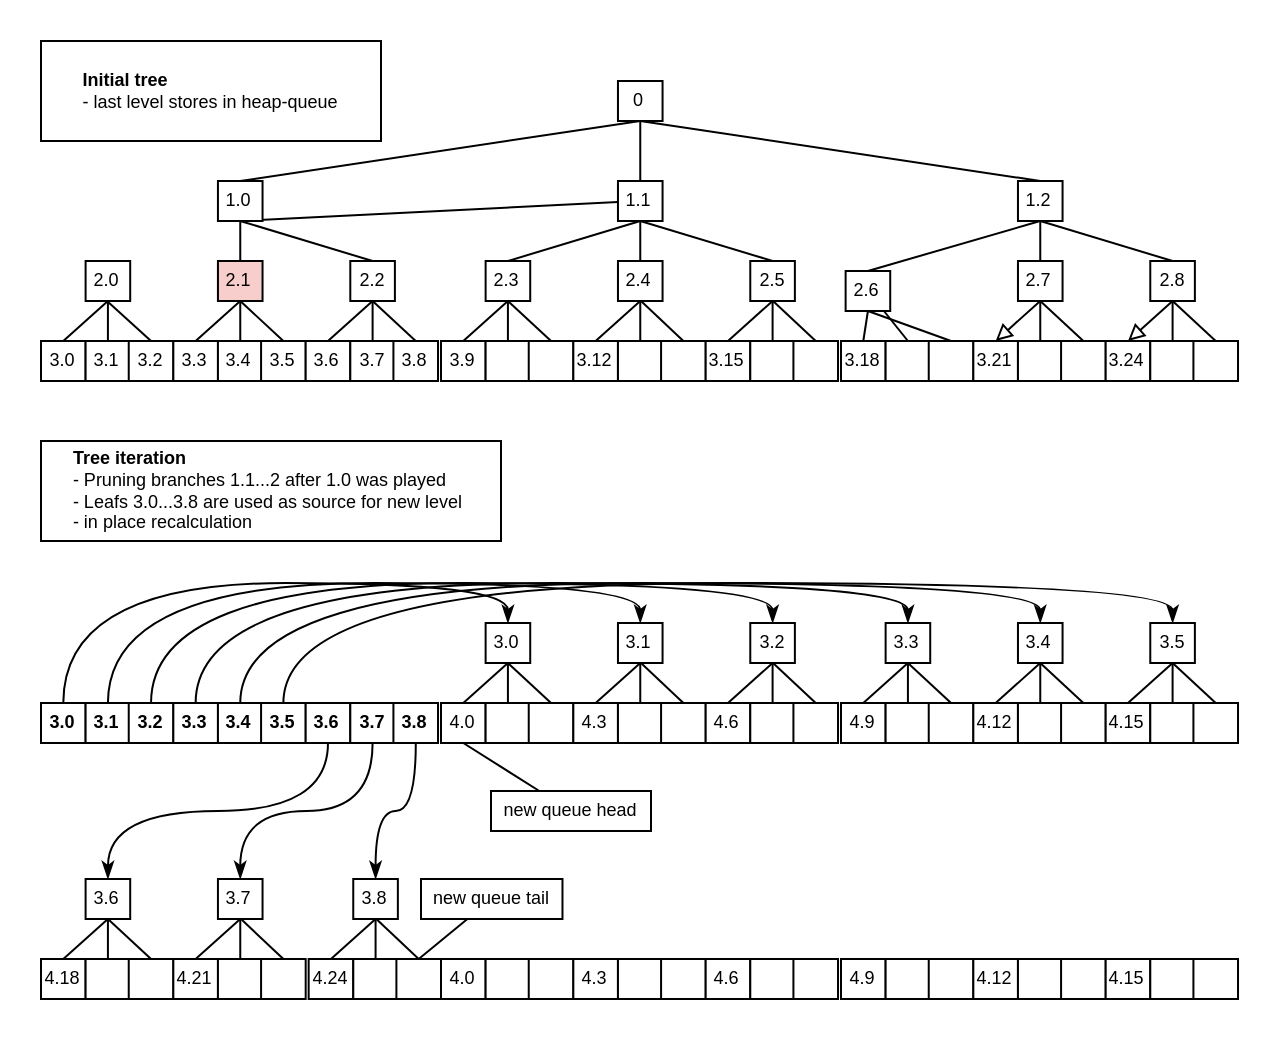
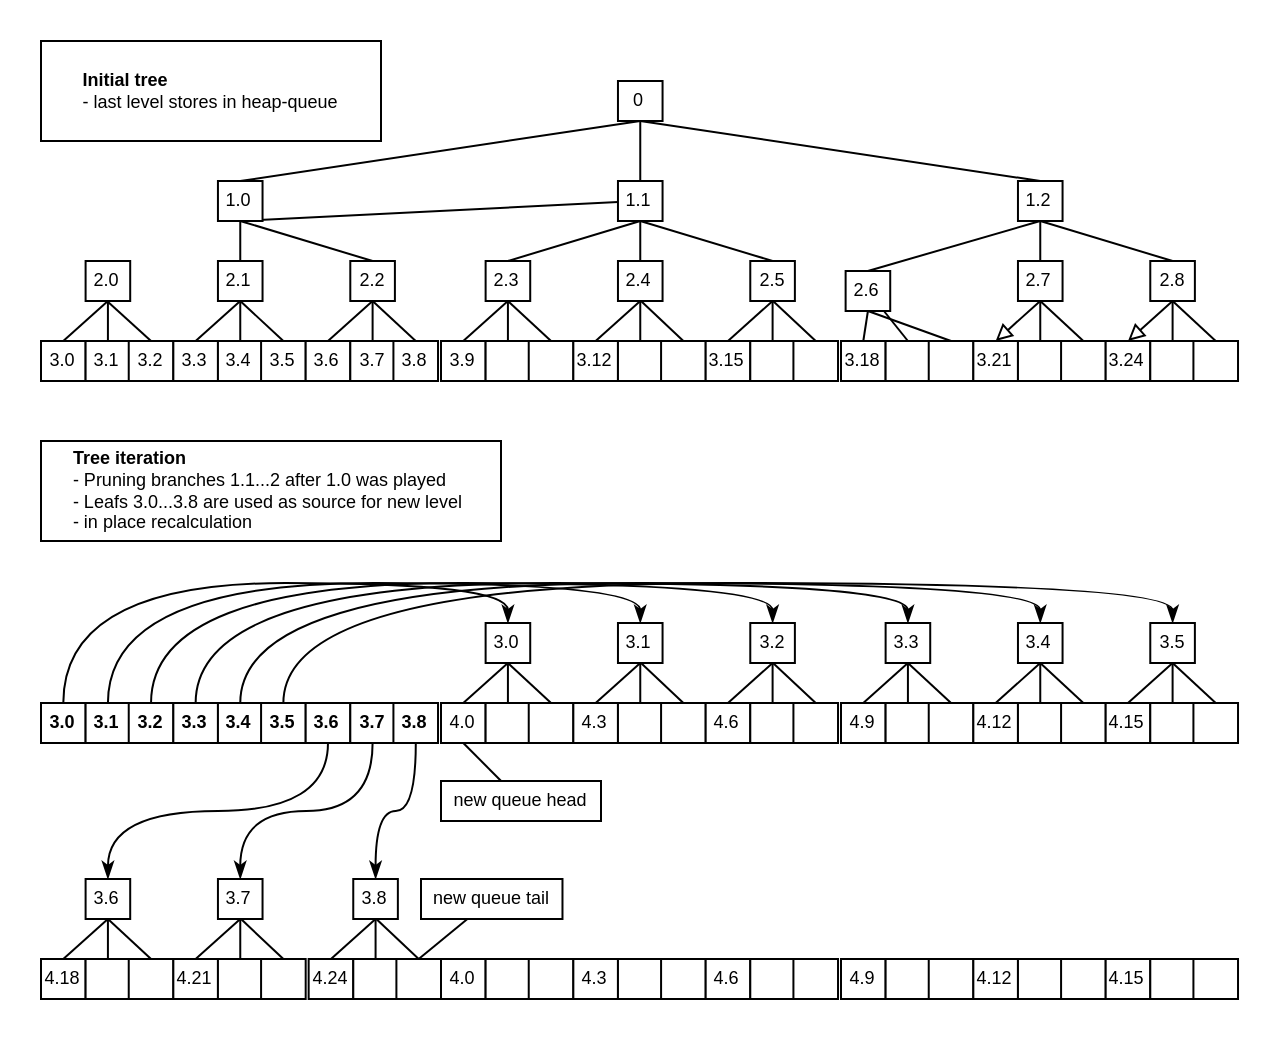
- <mxCell id="13" value="2.1" style="rounded=0;whiteSpace=wrap;html=1;fontSize=9;fillColor=#f8cecc;" parent="1" vertex="1"><mxGeometry x="108.475" y="130" width="22.305" height="20" as="geometry" /></mxCell>
+ <mxCell id="13" value="2.1" style="rounded=0;whiteSpace=wrap;html=1;fontSize=9;" parent="1" vertex="1"><mxGeometry x="108.475" y="130" width="22.305" height="20" as="geometry" /></mxCell>
- <mxCell id="199" value="new queue head" style="rounded=0;whiteSpace=wrap;html=1;fontSize=9;" parent="1" vertex="1"><mxGeometry x="245" y="395" width="80" height="20" as="geometry" /></mxCell>
+ <mxCell id="199" value="new queue head" style="rounded=0;whiteSpace=wrap;html=1;fontSize=9;" parent="1" vertex="1"><mxGeometry x="220" y="390" width="80" height="20" as="geometry" /></mxCell>
